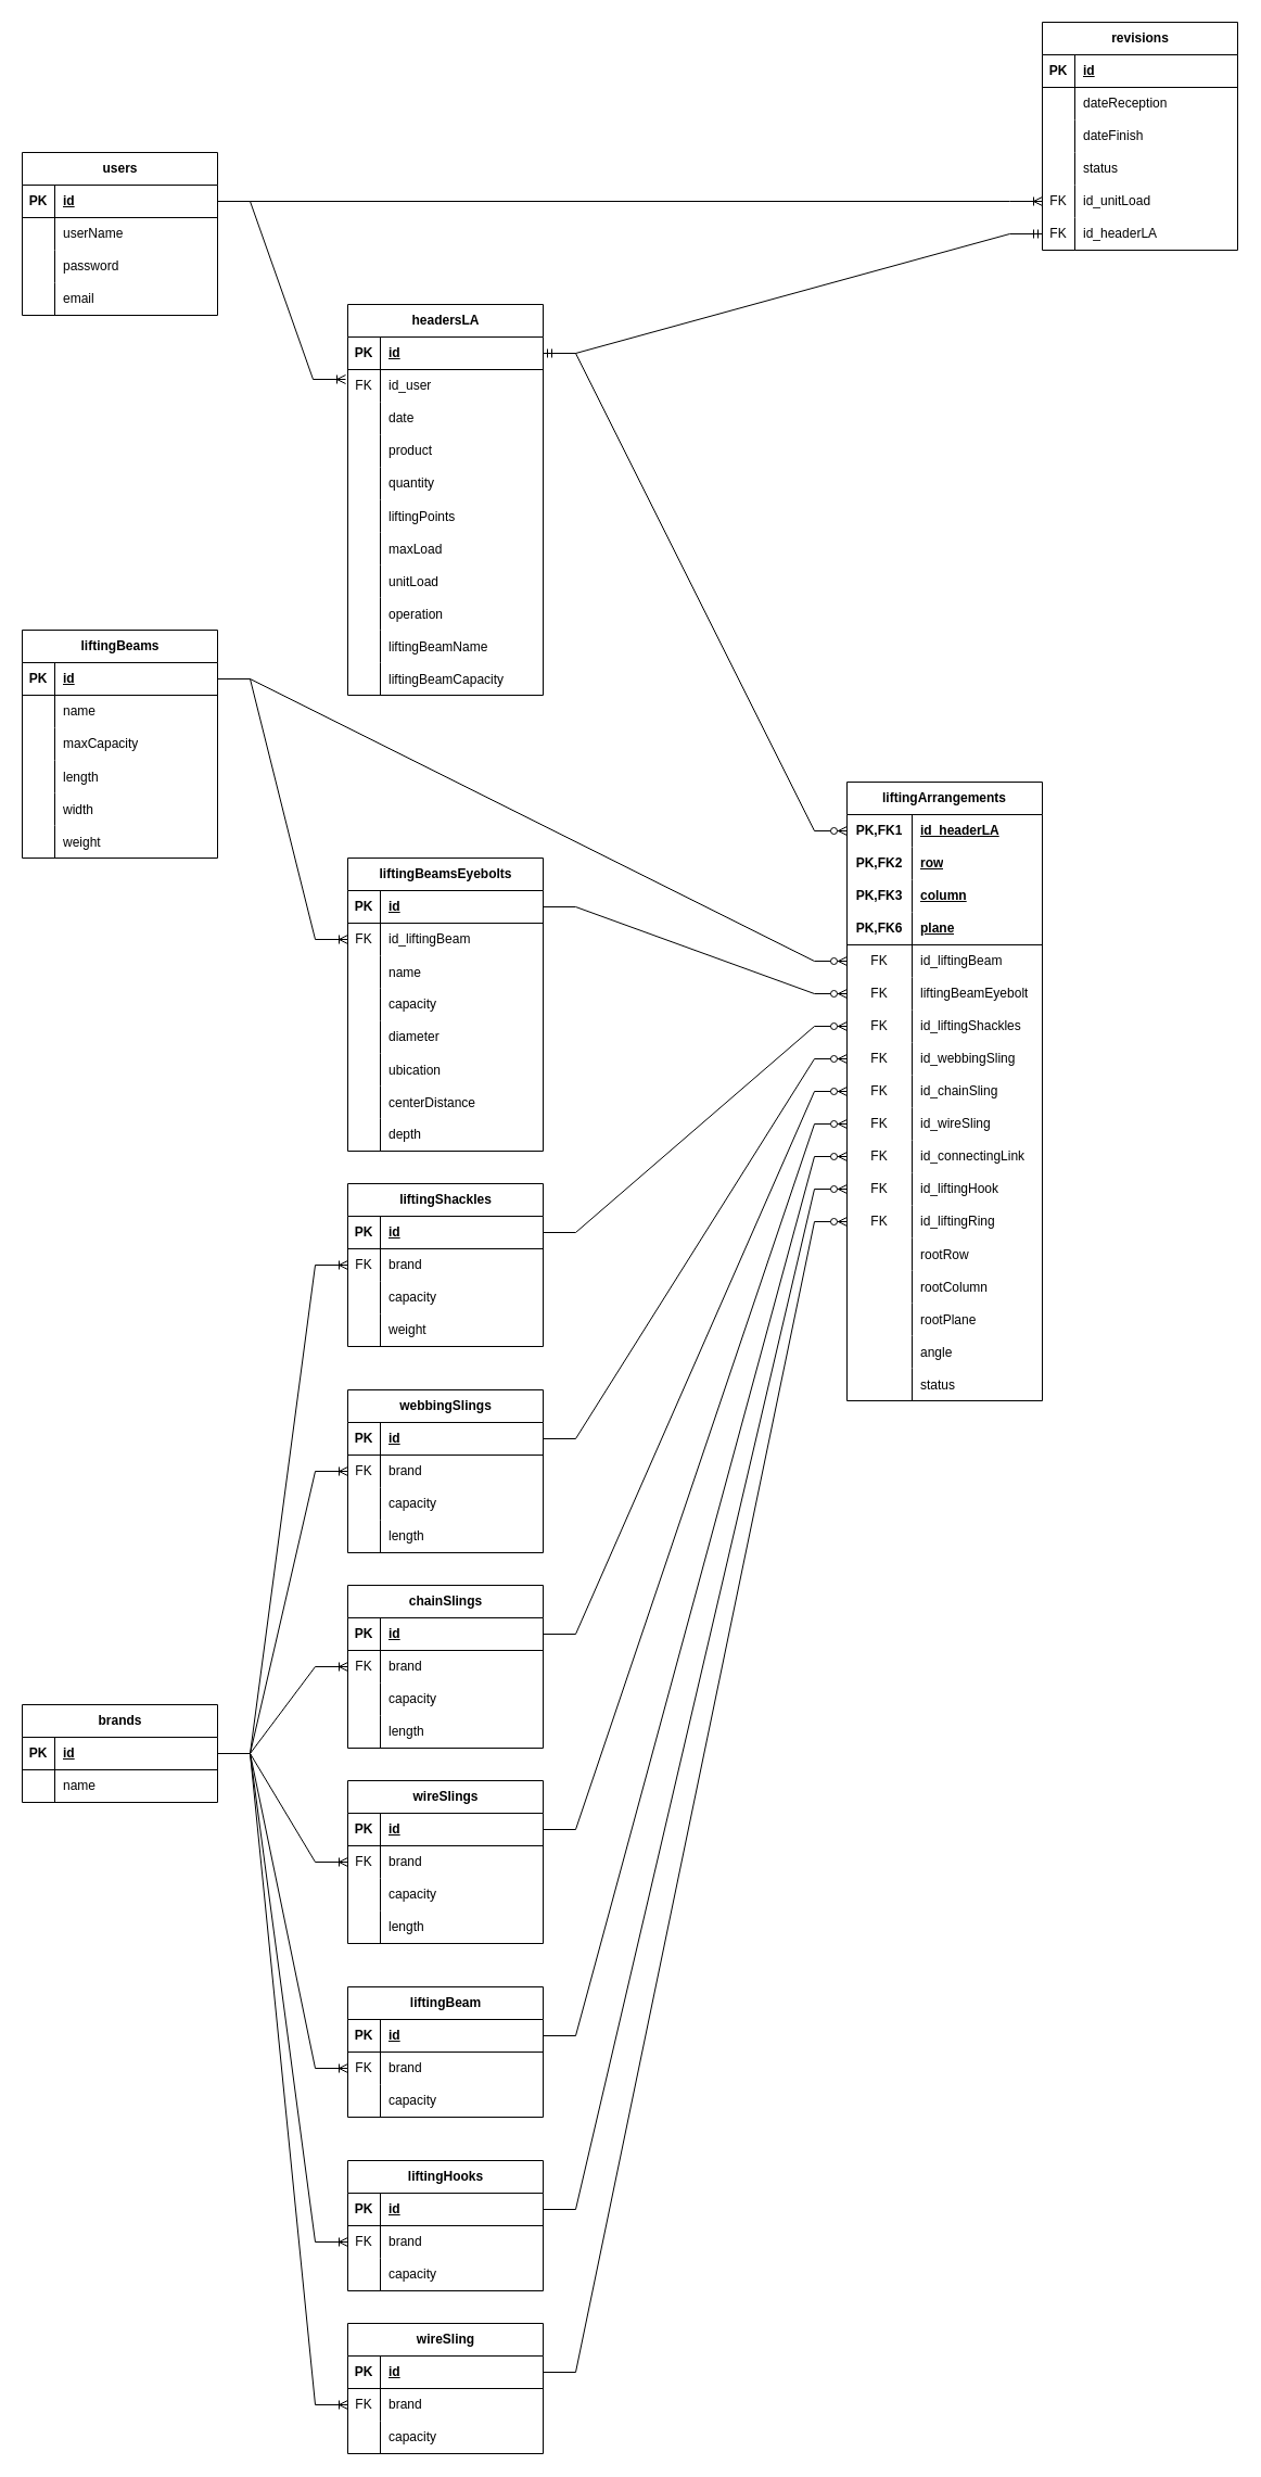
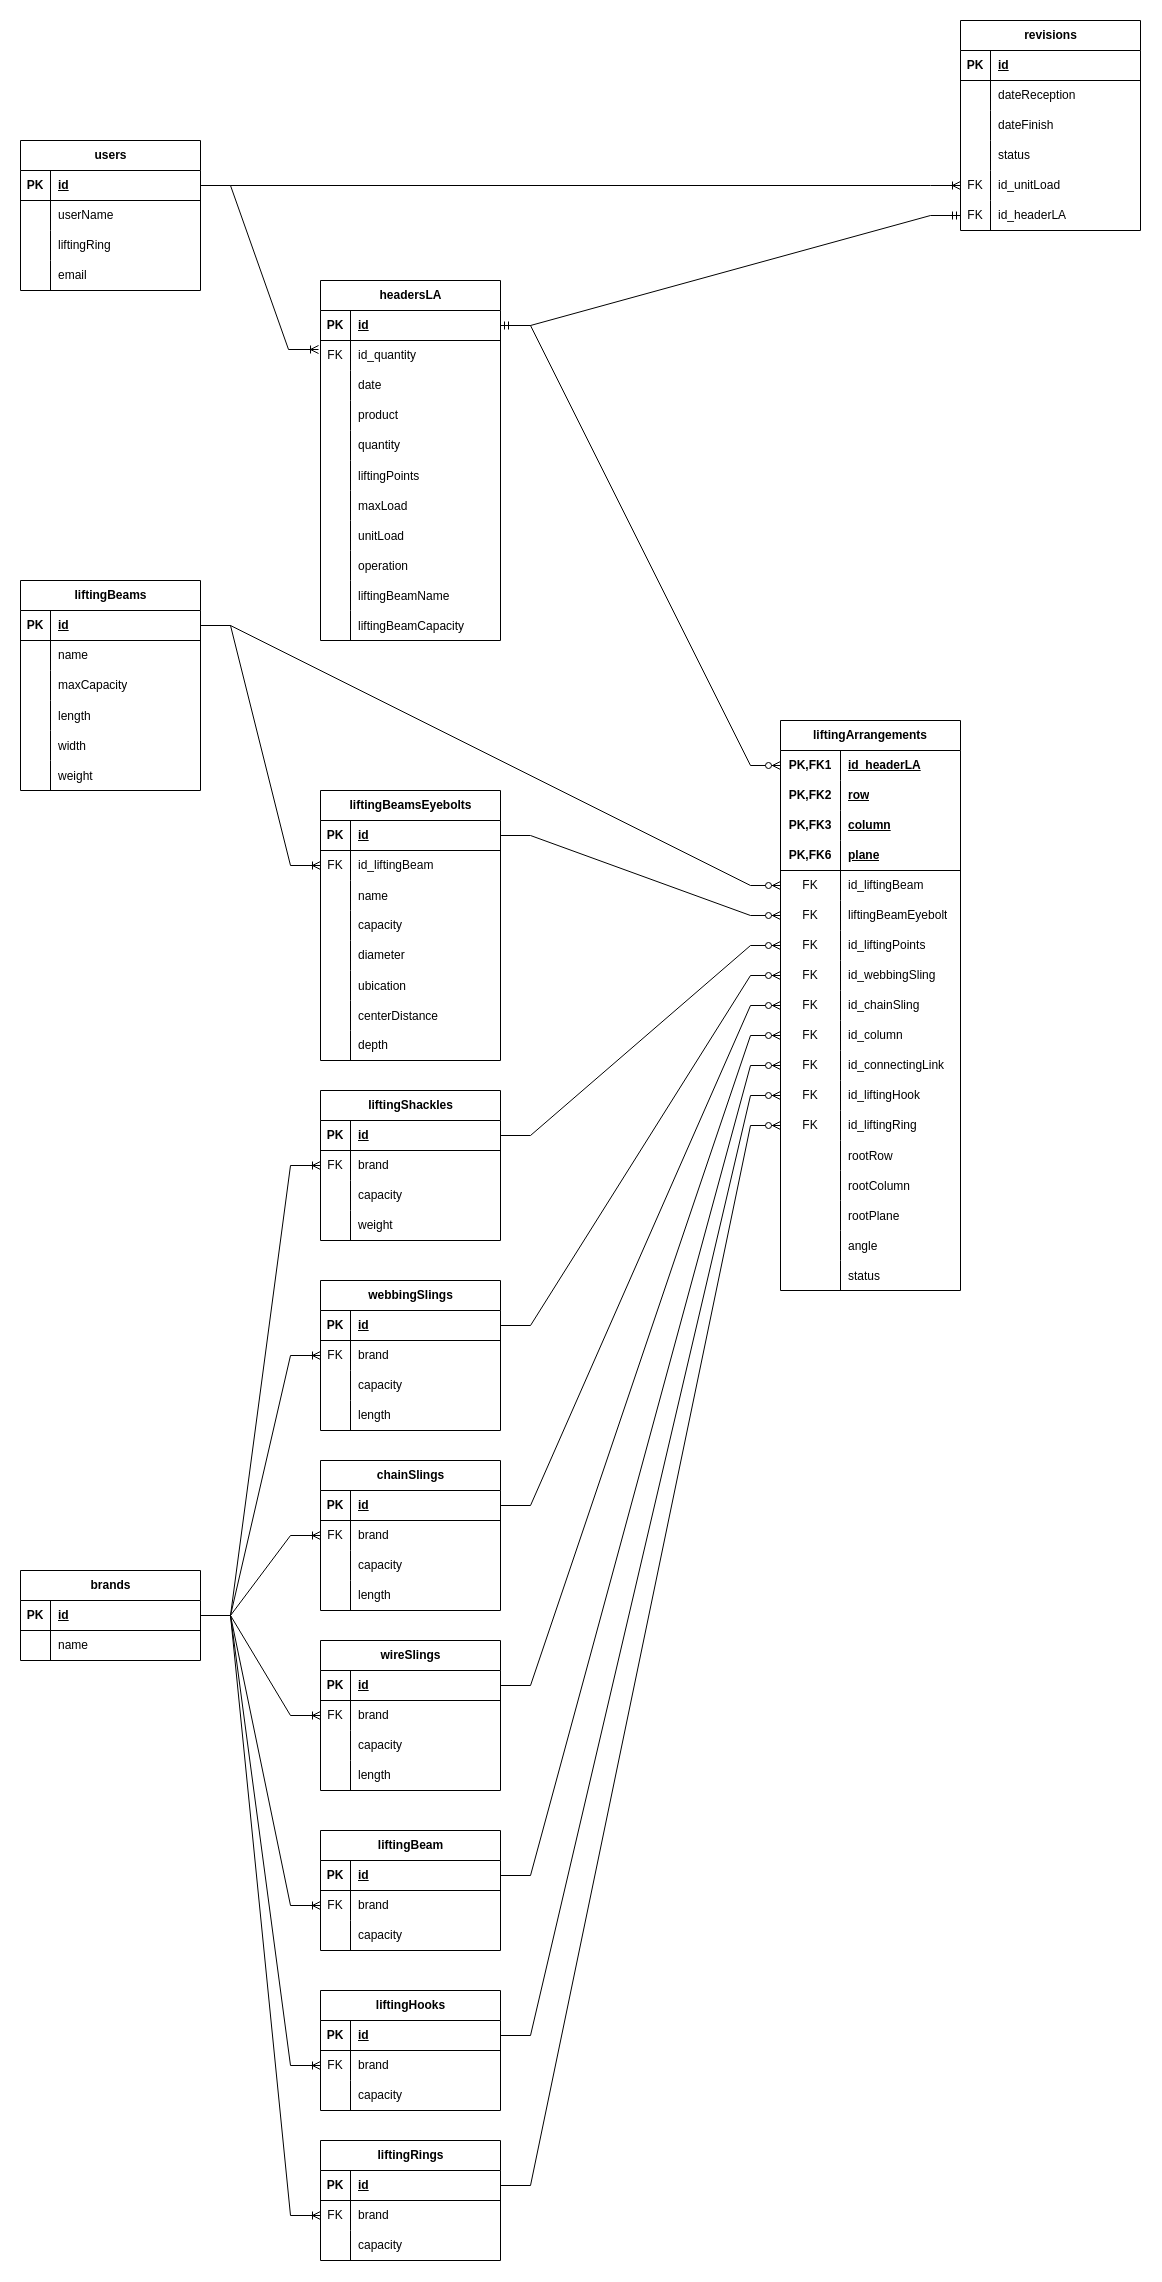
- <mxCell id="11" value="password" style="shape=partialRectangle;connectable=0;fillColor=none;top=0;left=0;bottom=0;right=0;align=left;spacingLeft=6;overflow=hidden;whiteSpace=wrap;html=1;" parent="9" vertex="1"><mxGeometry x="30" width="150" height="30" as="geometry"><mxRectangle width="150" height="30" as="alternateBounds" /></mxGeometry></mxCell>
+ <mxCell id="11" value="liftingRing" style="shape=partialRectangle;connectable=0;fillColor=none;top=0;left=0;bottom=0;right=0;align=left;spacingLeft=6;overflow=hidden;whiteSpace=wrap;html=1;" parent="9" vertex="1"><mxGeometry x="30" width="150" height="30" as="geometry"><mxRectangle width="150" height="30" as="alternateBounds" /></mxGeometry></mxCell>
- <mxCell id="21" value="id_user" style="shape=partialRectangle;connectable=0;fillColor=none;top=0;left=0;bottom=0;right=0;align=left;spacingLeft=6;fontStyle=0;overflow=hidden;whiteSpace=wrap;html=1;" parent="19" vertex="1"><mxGeometry x="30" width="150" height="30" as="geometry"><mxRectangle width="150" height="30" as="alternateBounds" /></mxGeometry></mxCell>
+ <mxCell id="21" value="id_quantity" style="shape=partialRectangle;connectable=0;fillColor=none;top=0;left=0;bottom=0;right=0;align=left;spacingLeft=6;fontStyle=0;overflow=hidden;whiteSpace=wrap;html=1;" parent="19" vertex="1"><mxGeometry x="30" width="150" height="30" as="geometry"><mxRectangle width="150" height="30" as="alternateBounds" /></mxGeometry></mxCell>
- <mxCell id="70" value="id_liftingShackles" style="shape=partialRectangle;connectable=0;fillColor=none;top=0;left=0;bottom=0;right=0;align=left;spacingLeft=6;overflow=hidden;html=1;whiteSpace=wrap;" parent="68" vertex="1"><mxGeometry x="60" width="120" height="30" as="geometry"><mxRectangle width="120" height="30" as="alternateBounds" /></mxGeometry></mxCell>
+ <mxCell id="70" value="id_liftingPoints" style="shape=partialRectangle;connectable=0;fillColor=none;top=0;left=0;bottom=0;right=0;align=left;spacingLeft=6;overflow=hidden;html=1;whiteSpace=wrap;" parent="68" vertex="1"><mxGeometry x="60" width="120" height="30" as="geometry"><mxRectangle width="120" height="30" as="alternateBounds" /></mxGeometry></mxCell>
- <mxCell id="79" value="id_wireSling" style="shape=partialRectangle;connectable=0;fillColor=none;top=0;left=0;bottom=0;right=0;align=left;spacingLeft=6;fontStyle=0;overflow=hidden;whiteSpace=wrap;html=1;" parent="77" vertex="1"><mxGeometry x="60" width="120" height="30" as="geometry"><mxRectangle width="120" height="30" as="alternateBounds" /></mxGeometry></mxCell>
+ <mxCell id="79" value="id_column" style="shape=partialRectangle;connectable=0;fillColor=none;top=0;left=0;bottom=0;right=0;align=left;spacingLeft=6;fontStyle=0;overflow=hidden;whiteSpace=wrap;html=1;" parent="77" vertex="1"><mxGeometry x="60" width="120" height="30" as="geometry"><mxRectangle width="120" height="30" as="alternateBounds" /></mxGeometry></mxCell>
- <mxCell id="254" value="wireSling" style="shape=table;startSize=30;container=1;collapsible=1;childLayout=tableLayout;fixedRows=1;rowLines=0;fontStyle=1;align=center;resizeLast=1;html=1;" vertex="1" parent="1"><mxGeometry x="320" y="2140" width="180" height="120" as="geometry" /></mxCell>
+ <mxCell id="254" value="liftingRings" style="shape=table;startSize=30;container=1;collapsible=1;childLayout=tableLayout;fixedRows=1;rowLines=0;fontStyle=1;align=center;resizeLast=1;html=1;" vertex="1" parent="1"><mxGeometry x="320" y="2140" width="180" height="120" as="geometry" /></mxCell>
